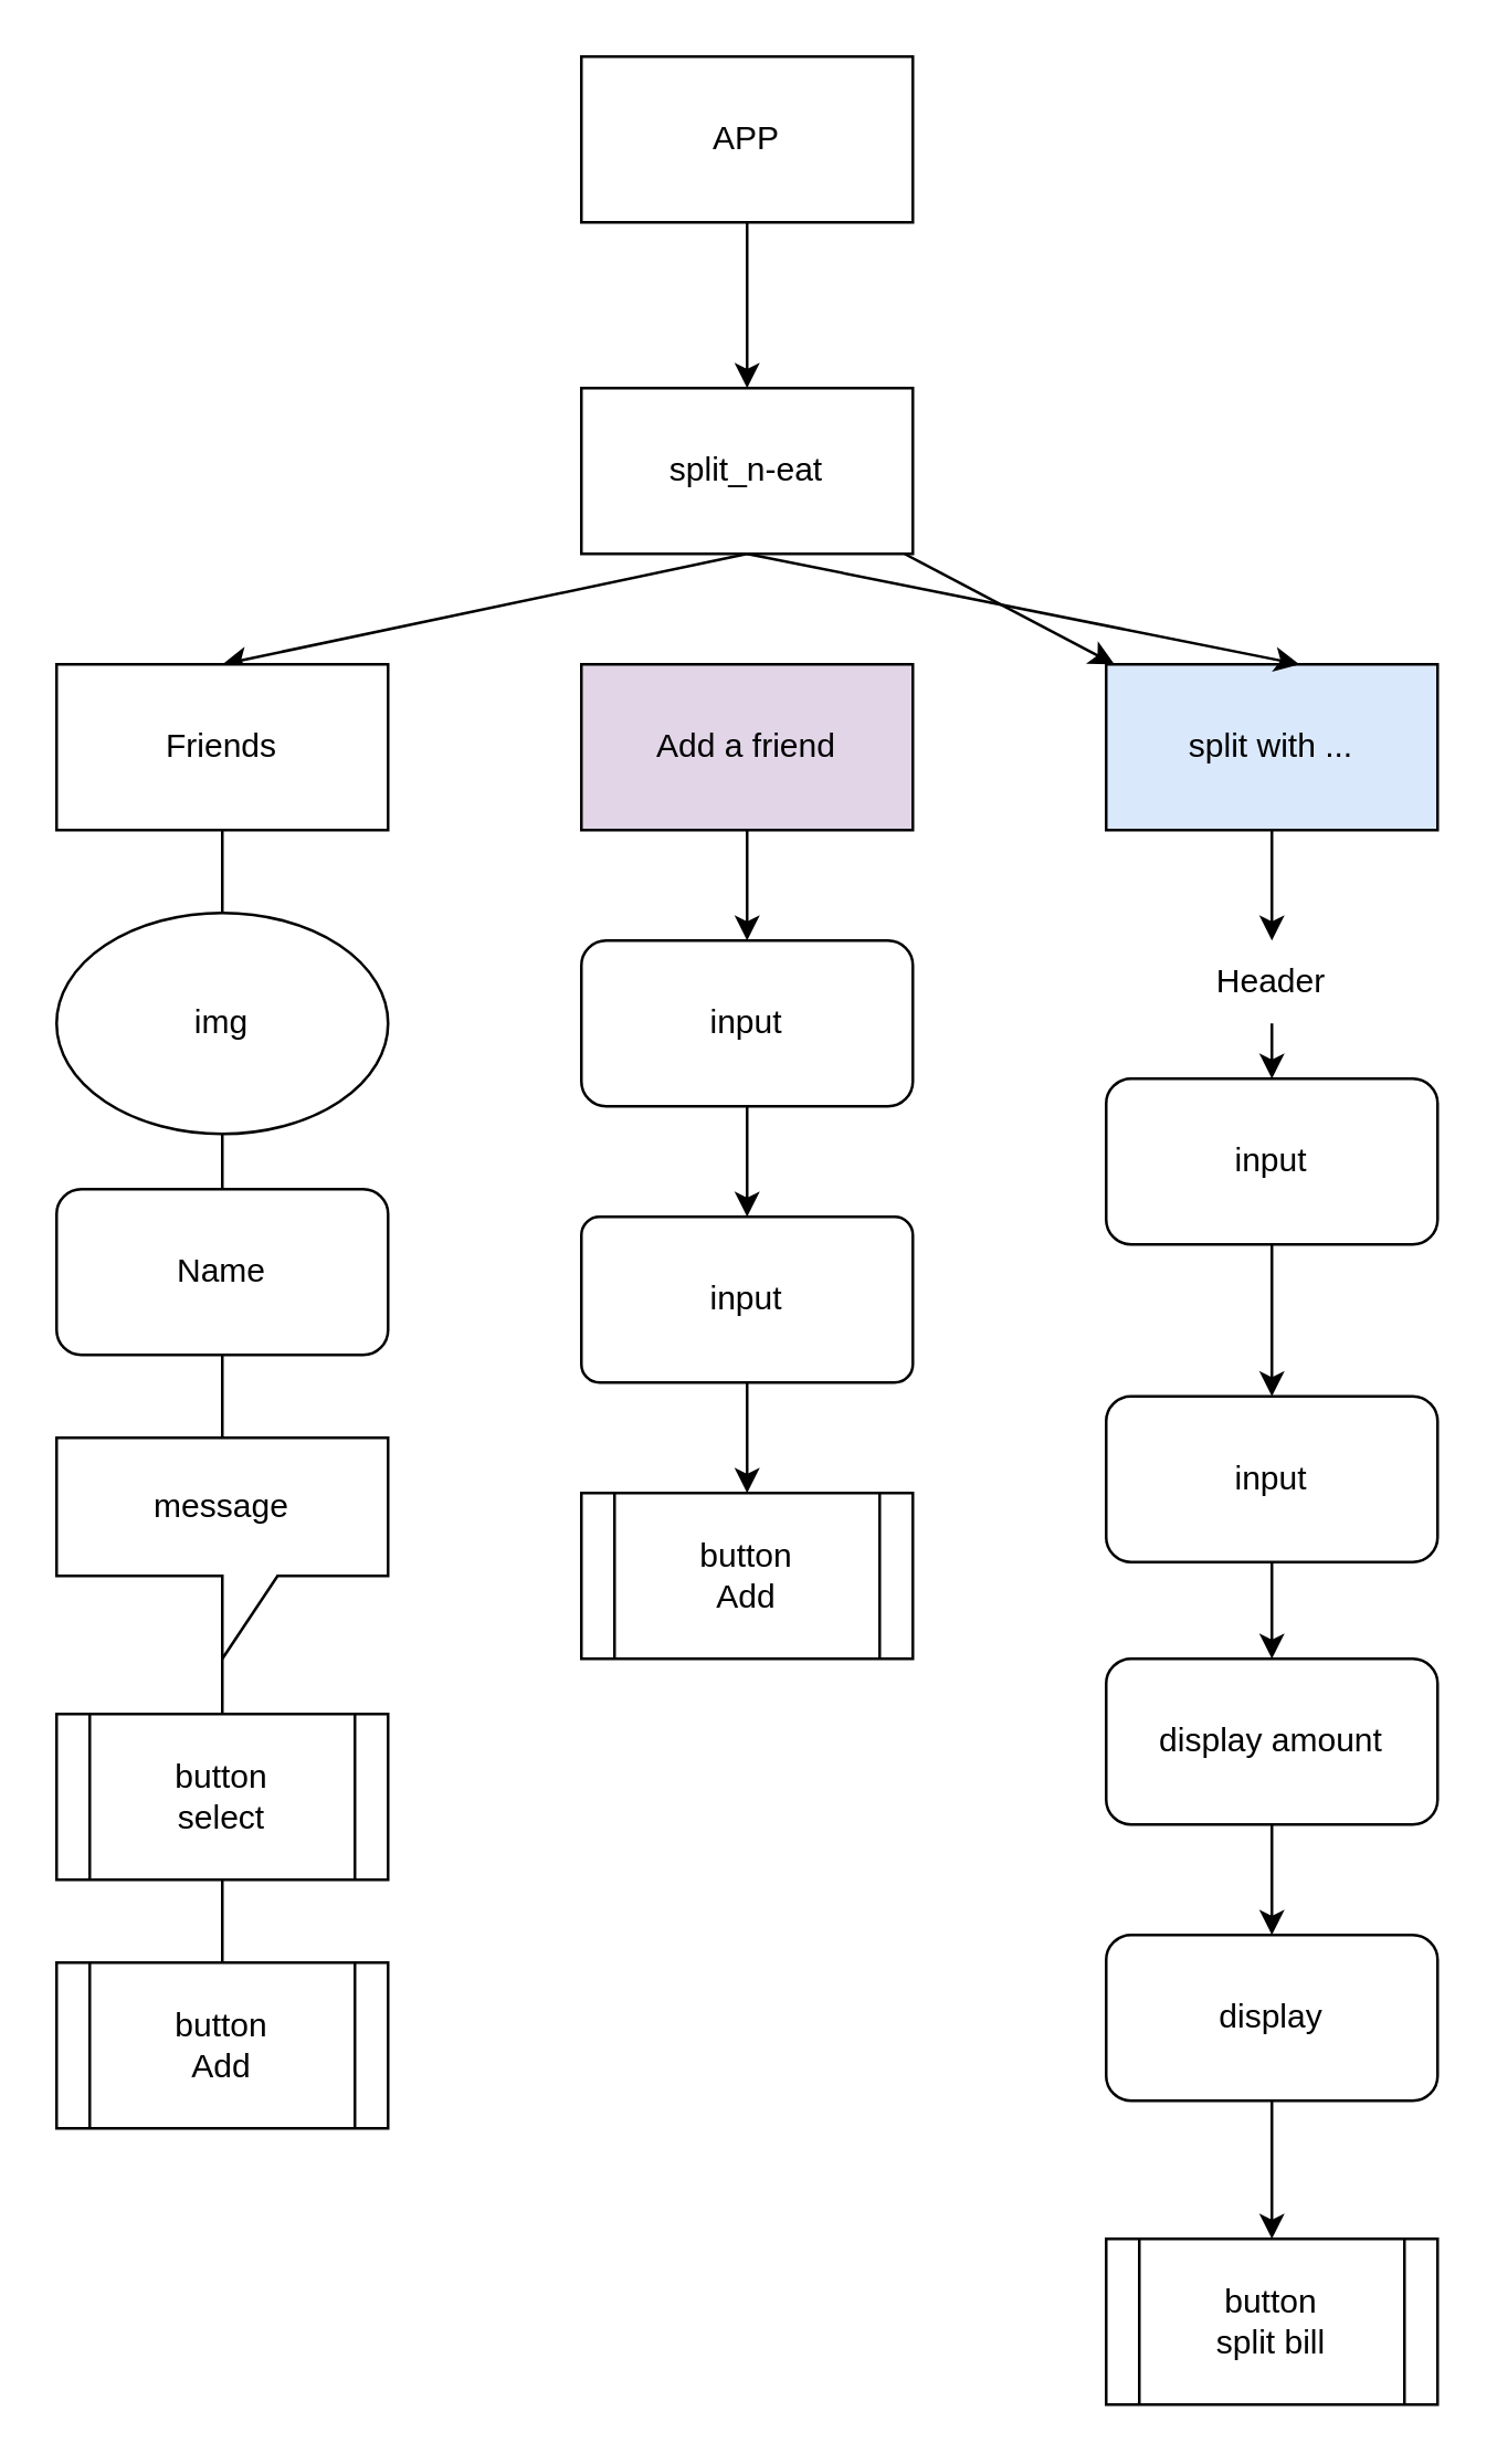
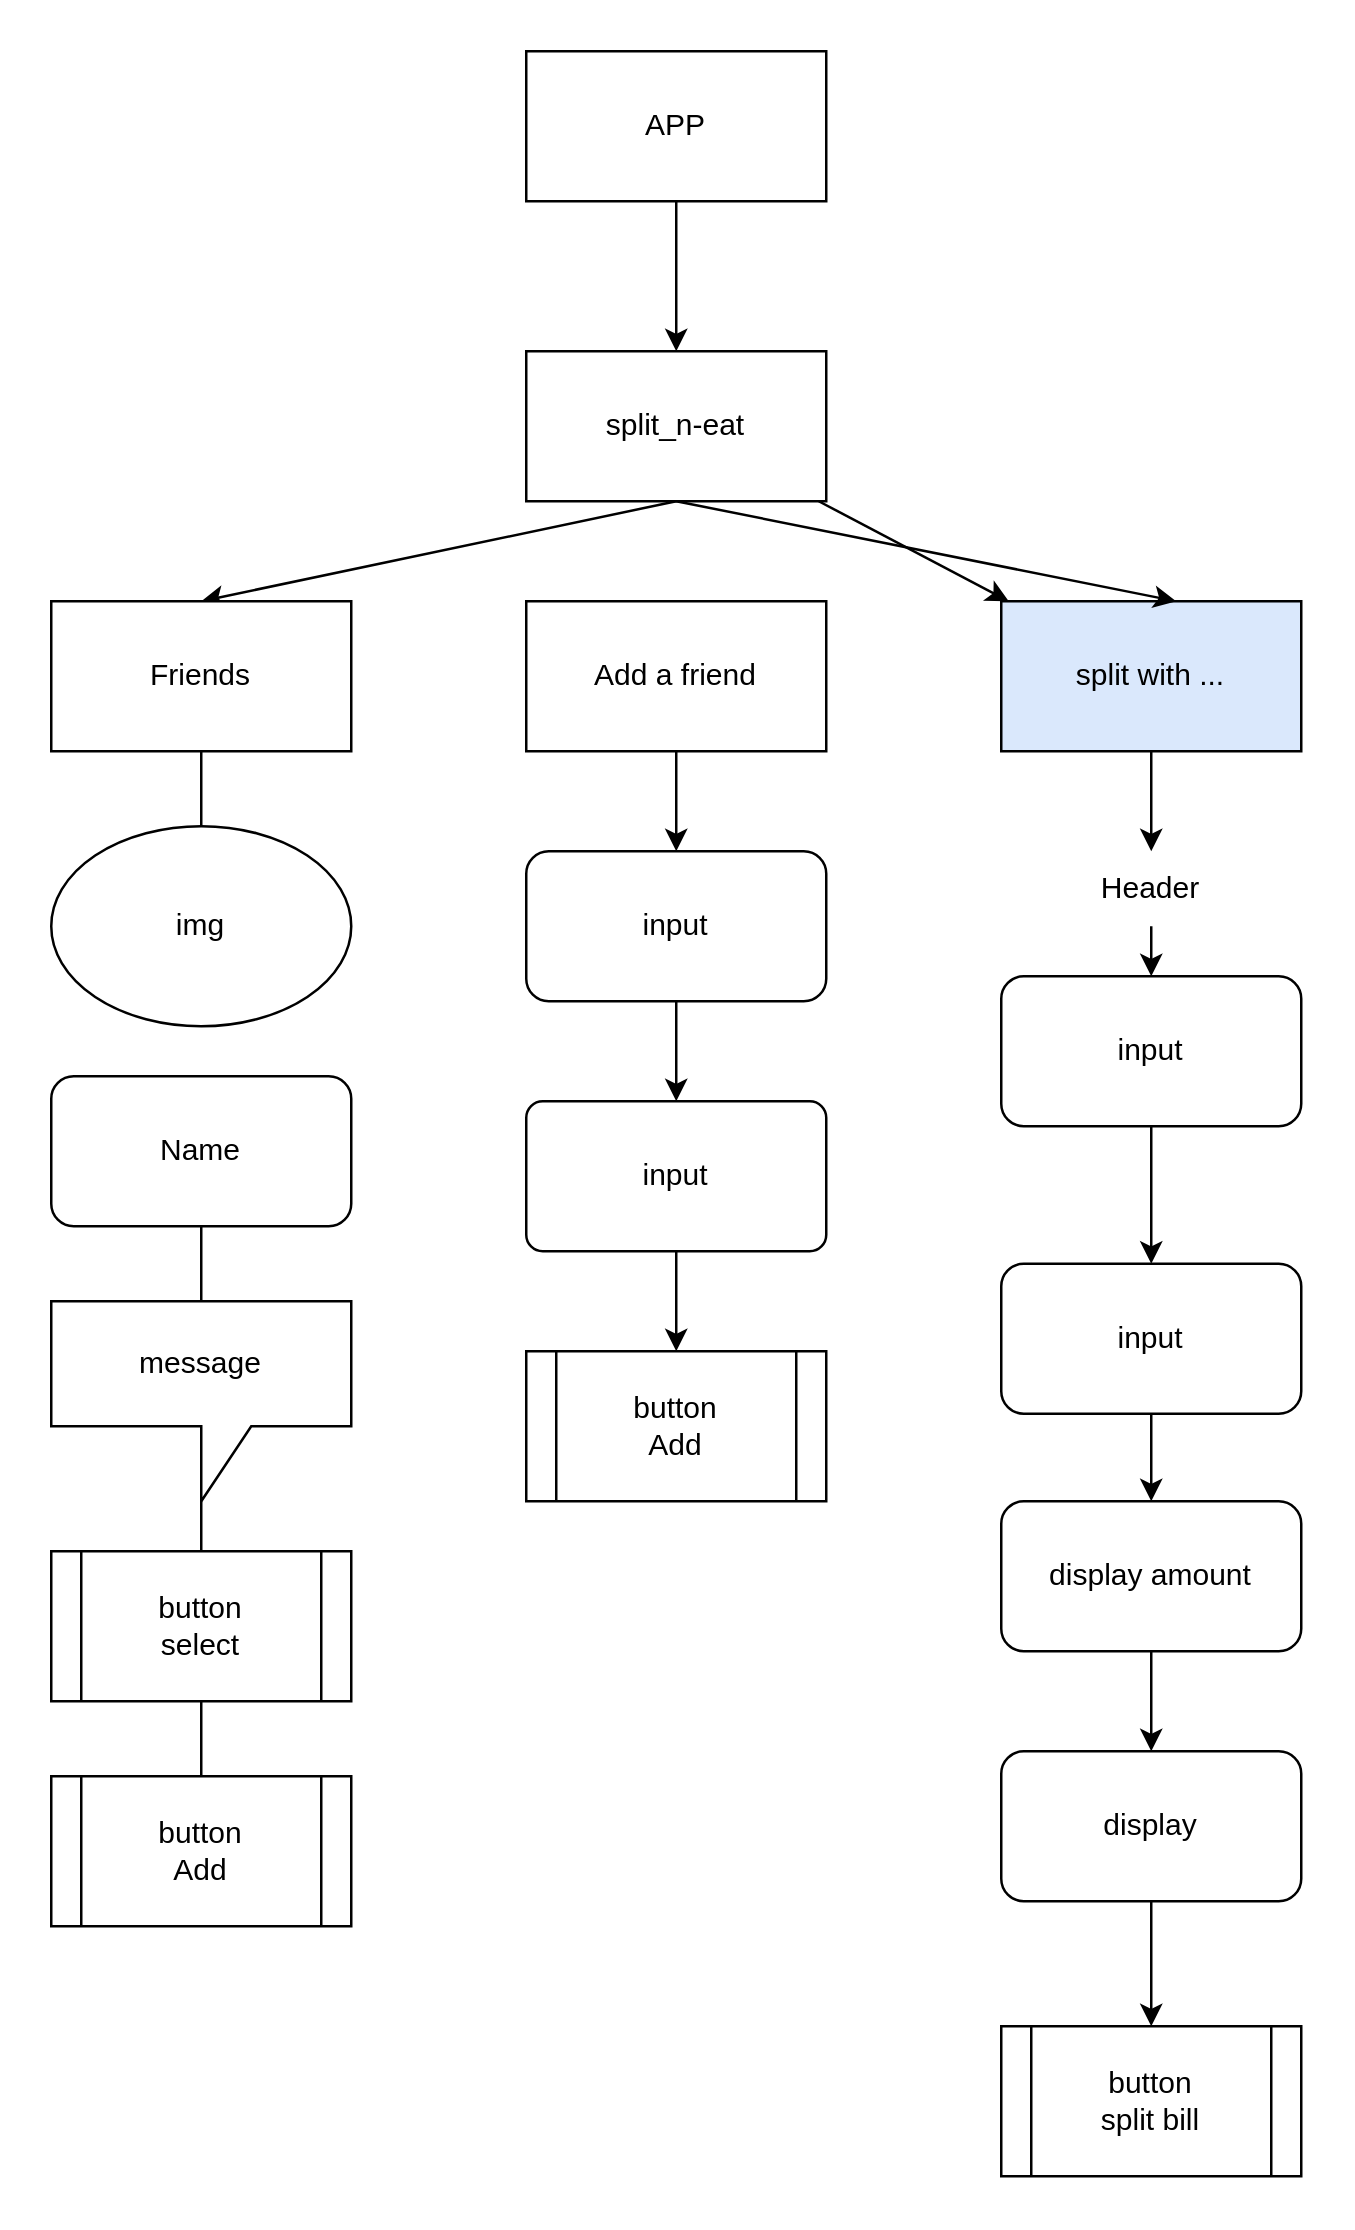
- <mxCell id="8" value="Add a friend" style="rounded=0;whiteSpace=wrap;html=1;fillColor=#e1d5e7;" vertex="1" parent="1"><mxGeometry x="210" y="240" width="120" height="60" as="geometry" /></mxCell>
+ <mxCell id="8" value="Add a friend" style="rounded=0;whiteSpace=wrap;html=1;" vertex="1" parent="1"><mxGeometry x="210" y="240" width="120" height="60" as="geometry" /></mxCell>
- <mxCell id="18" value="" style="endArrow=none;html=1;entryX=0.5;entryY=1;entryDx=0;entryDy=0;exitX=0.5;exitY=0;exitDx=0;exitDy=0;" edge="1" parent="1" source="16" target="13"><mxGeometry width="50" height="50" relative="1" as="geometry"><mxPoint x="230" y="560" as="sourcePoint" /><mxPoint x="280" y="510" as="targetPoint" /></mxGeometry></mxCell>
